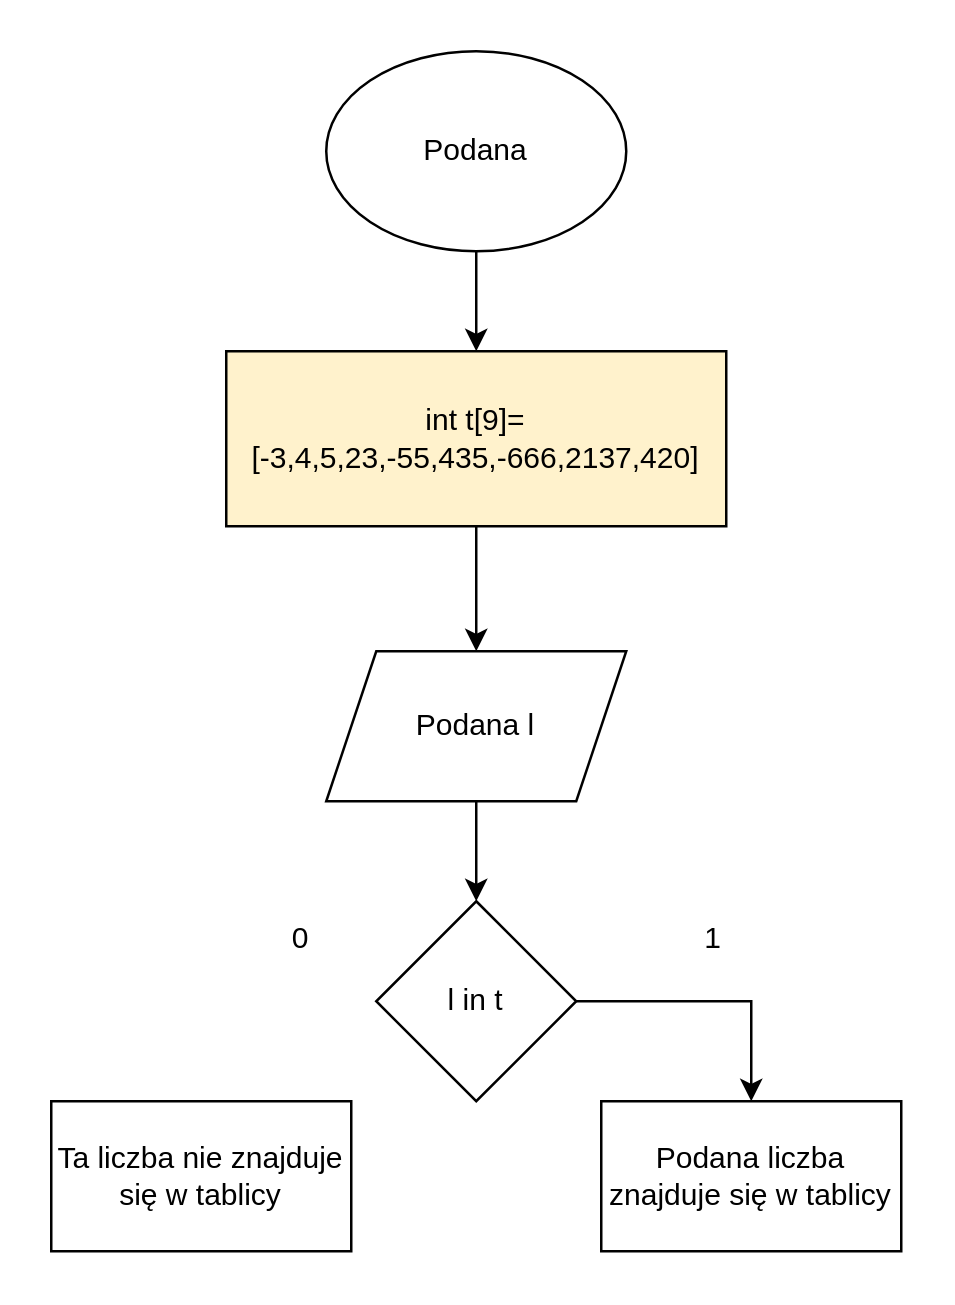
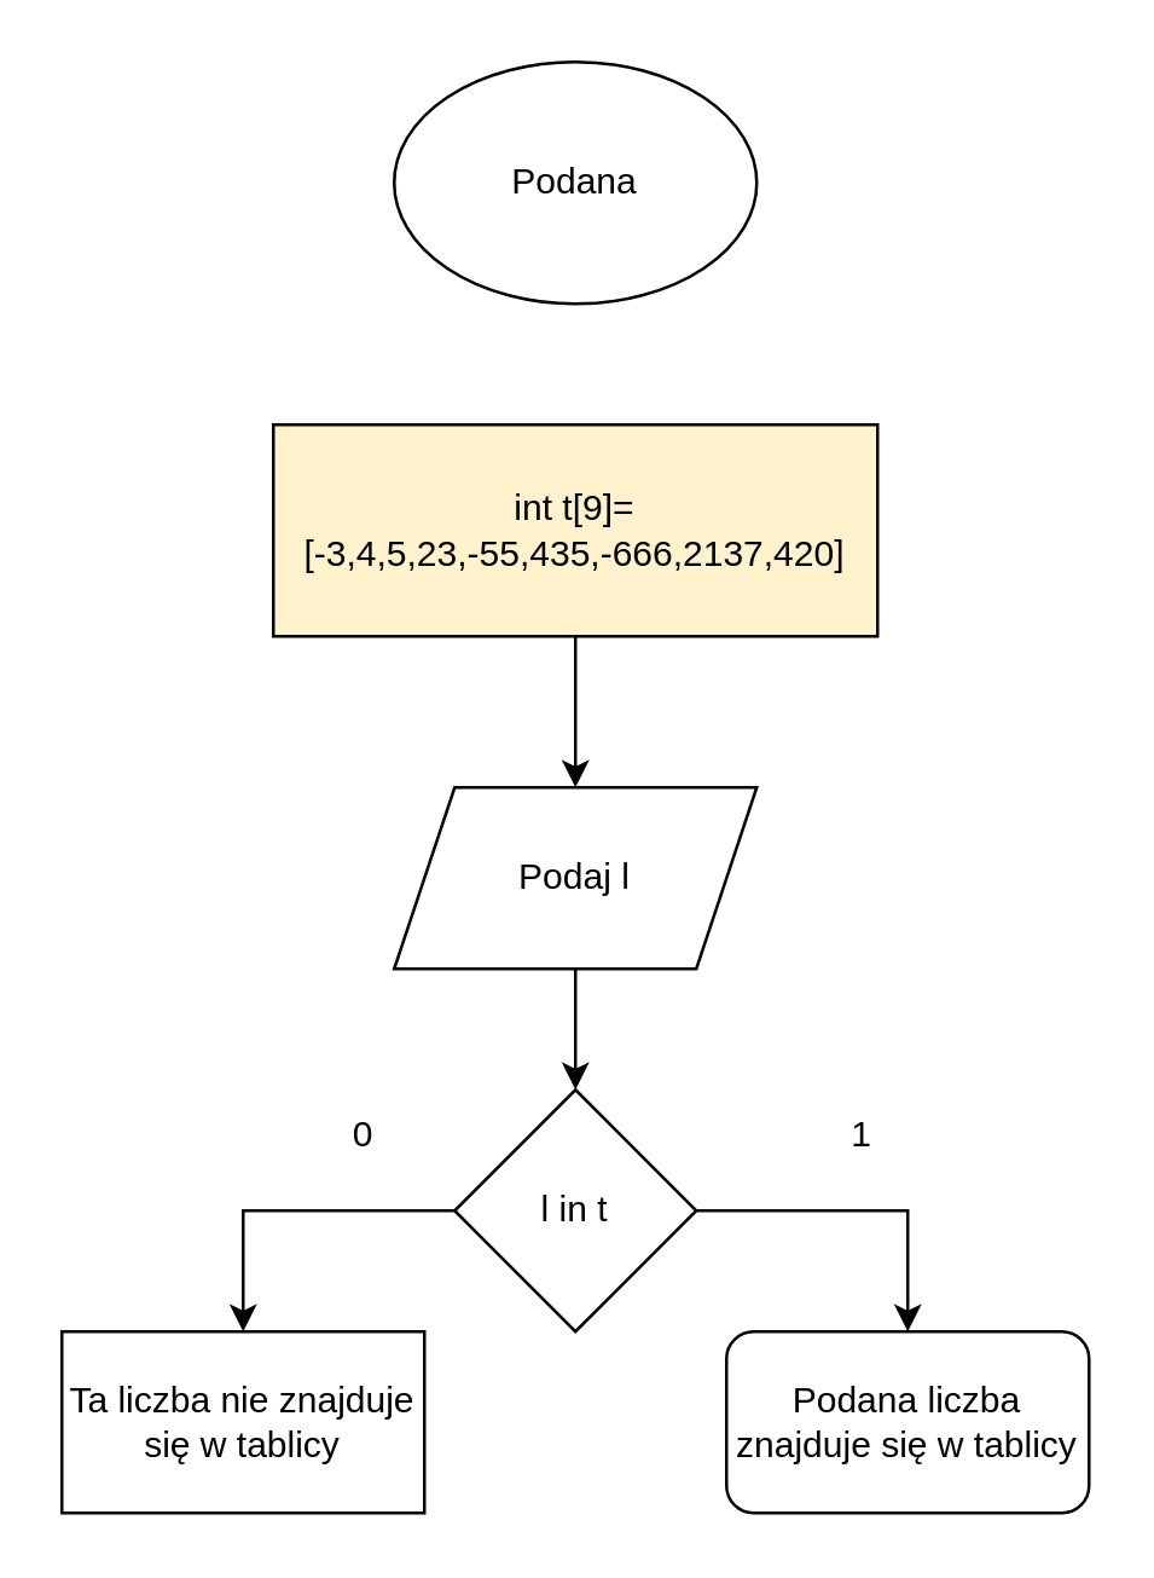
- <mxCell id="2" style="edgeStyle=orthogonalEdgeStyle;rounded=0;orthogonalLoop=1;jettySize=auto;html=1;entryX=0.5;entryY=0;entryDx=0;entryDy=0;" parent="1" source="3" target="7" edge="1"><mxGeometry relative="1" as="geometry" /></mxCell>
- <mxCell id="5" value="Podana l" style="shape=parallelogram;perimeter=parallelogramPerimeter;whiteSpace=wrap;html=1;fixedSize=1;" parent="1" vertex="1"><mxGeometry x="130" y="260" width="120" height="60" as="geometry" /></mxCell>
+ <mxCell id="5" value="Podaj l" style="shape=parallelogram;perimeter=parallelogramPerimeter;whiteSpace=wrap;html=1;fixedSize=1;" parent="1" vertex="1"><mxGeometry x="130" y="260" width="120" height="60" as="geometry" /></mxCell>
+ <mxCell id="9" style="edgeStyle=orthogonalEdgeStyle;rounded=0;orthogonalLoop=1;jettySize=auto;html=1;entryX=0.5;entryY=0;entryDx=0;entryDy=0;" parent="1" source="10" target="12" edge="1"><mxGeometry relative="1" as="geometry" /></mxCell>
- <mxCell id="11" value="Podana liczba znajduje się w tablicy" style="rounded=0;whiteSpace=wrap;html=1;" parent="1" vertex="1"><mxGeometry x="240" y="440" width="120" height="60" as="geometry" /></mxCell>
+ <mxCell id="11" value="Podana liczba znajduje się w tablicy" style="whiteSpace=wrap;html=1;rounded=1;" parent="1" vertex="1"><mxGeometry x="240" y="440" width="120" height="60" as="geometry" /></mxCell>
